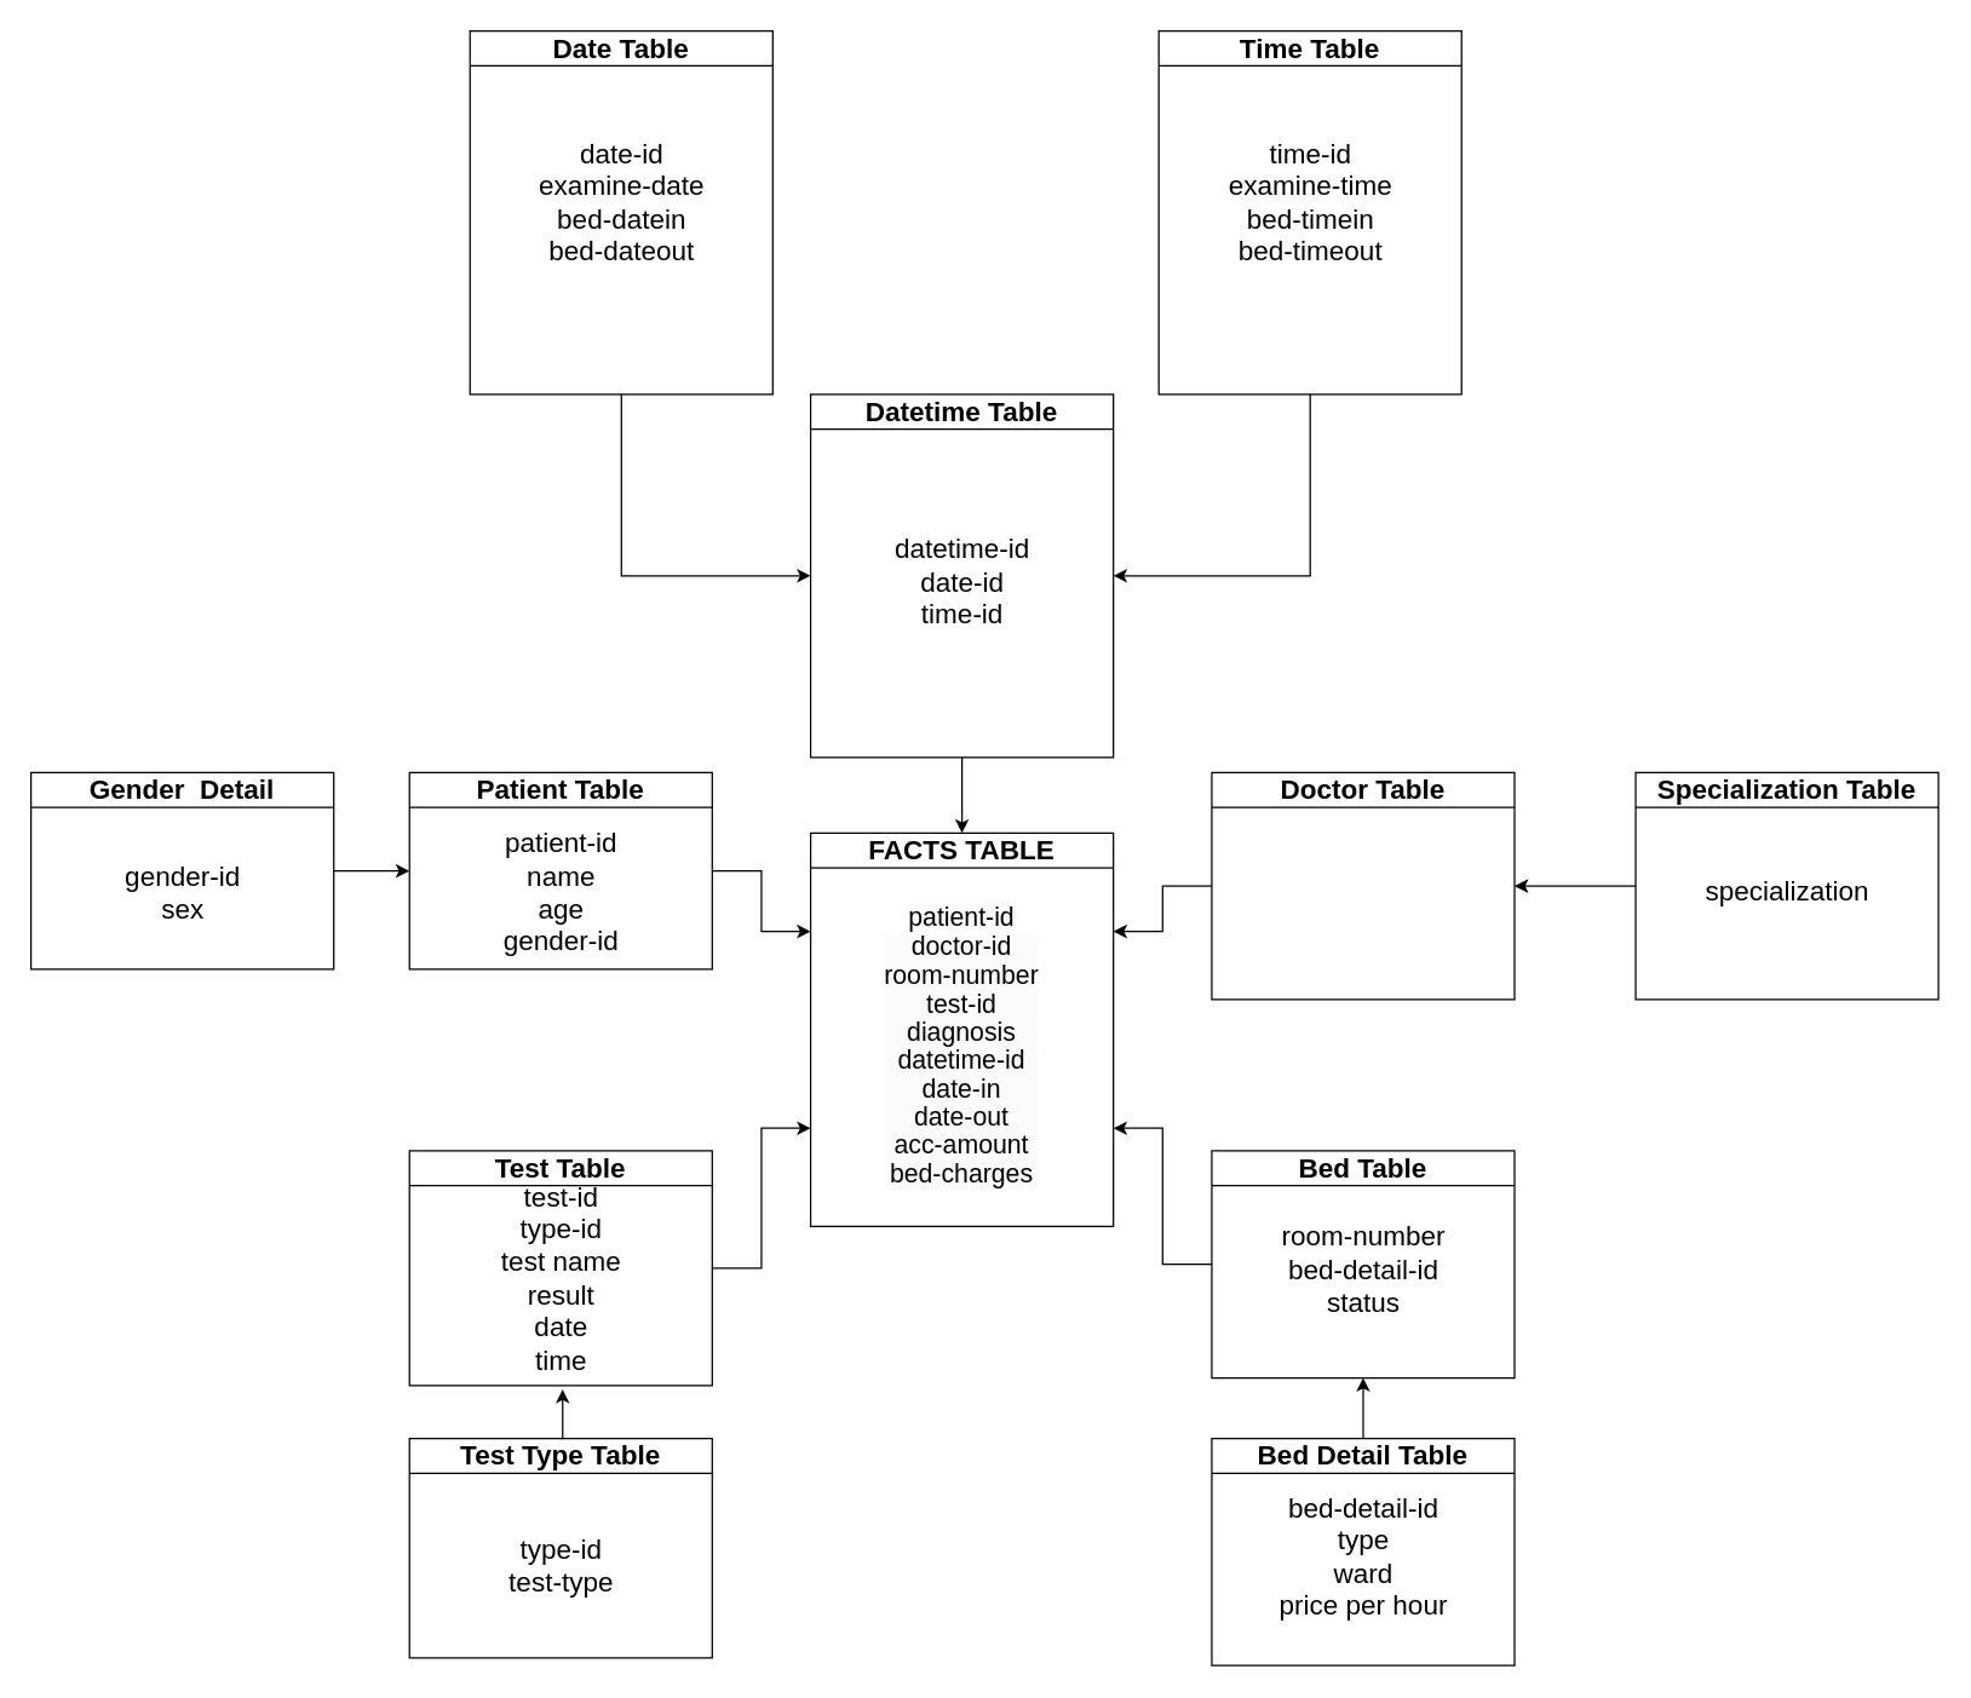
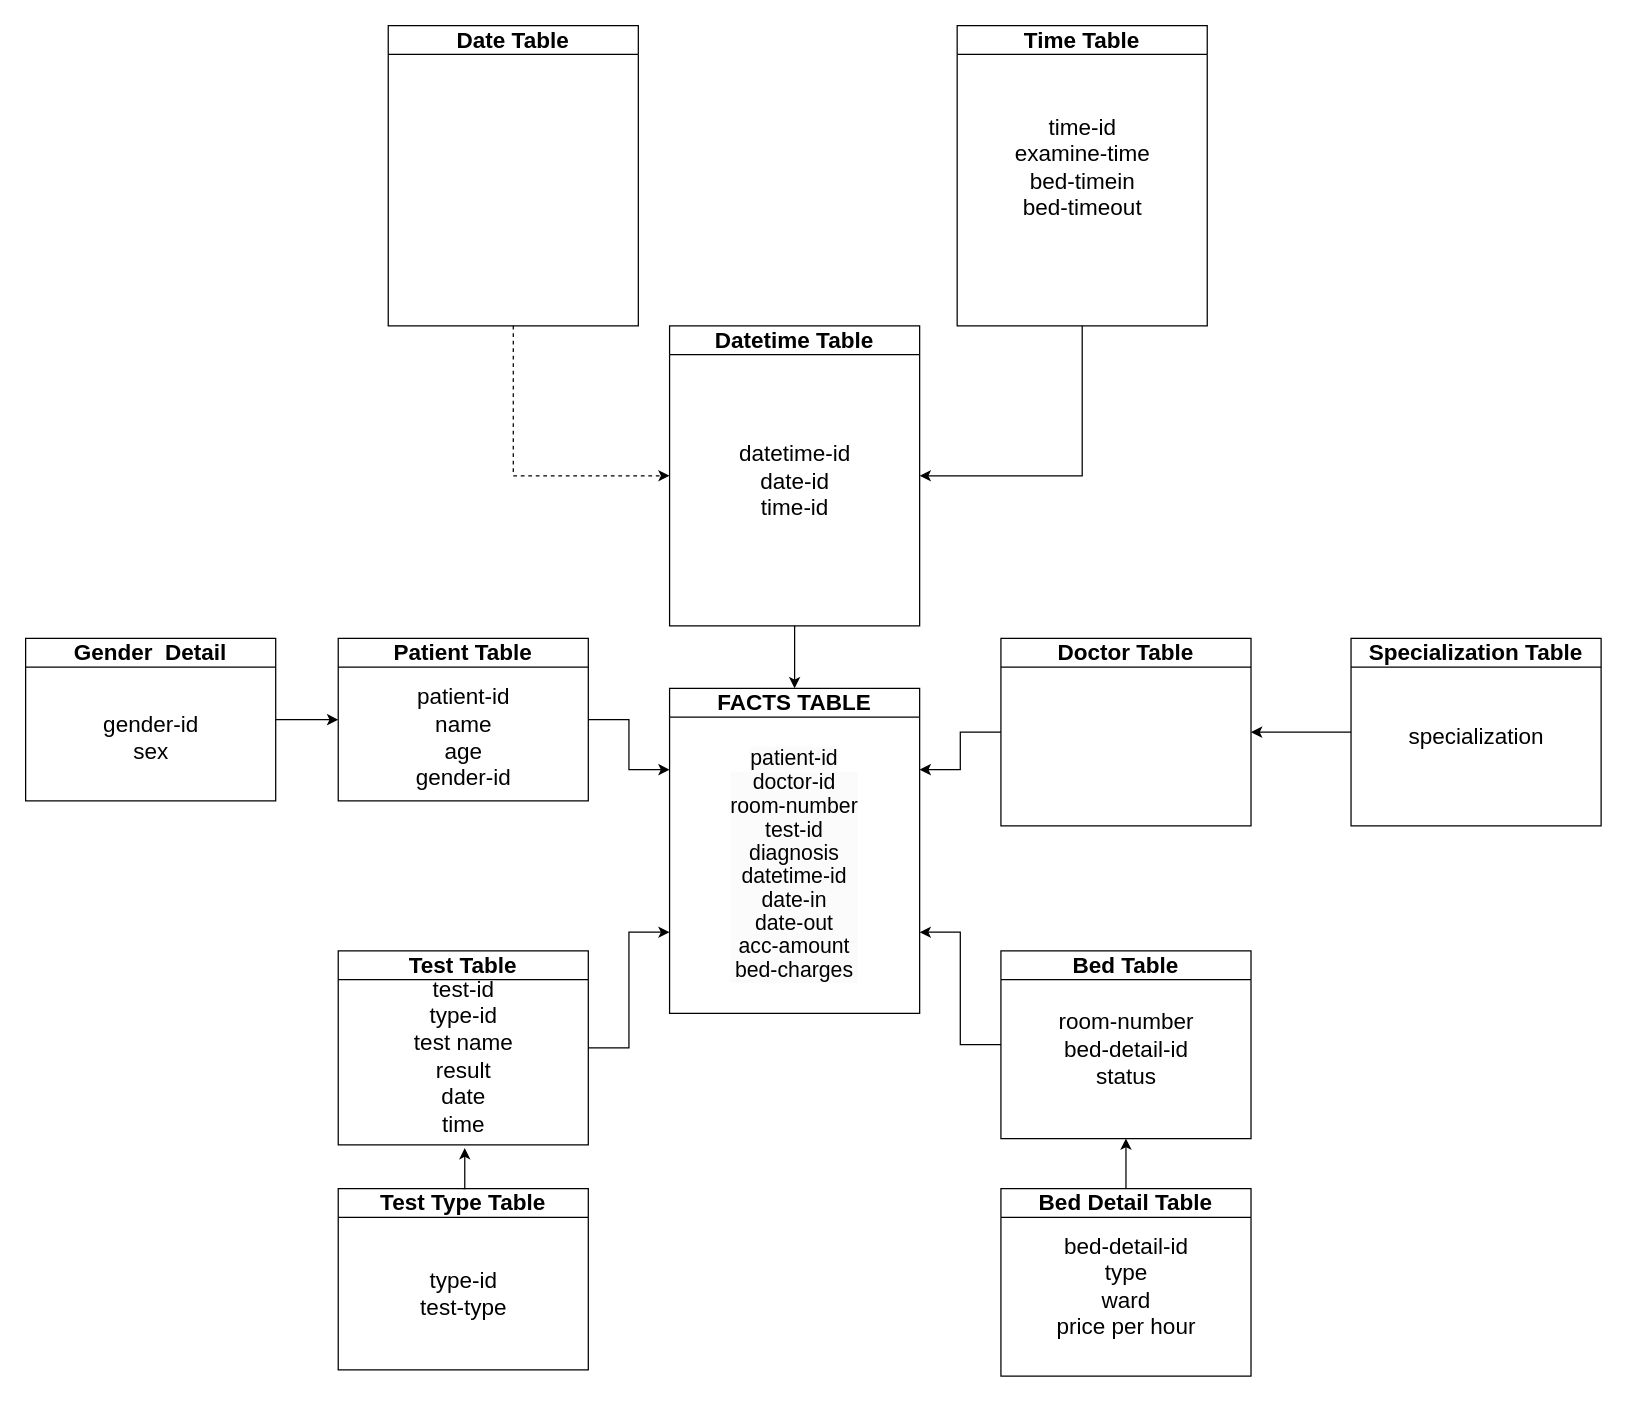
- <mxCell id="23" value="date-id&lt;div&gt;examine-date&lt;/div&gt;&lt;div&gt;bed-datein&lt;/div&gt;&lt;div&gt;bed-dateout&lt;/div&gt;&lt;div&gt;&lt;br&gt;&lt;/div&gt;" style="text;html=1;align=center;verticalAlign=middle;resizable=0;points=[];autosize=1;strokeColor=none;fillColor=none;fontSize=18;" vertex="1" parent="22"><mxGeometry x="35" y="65" width="130" height="120" as="geometry" /></mxCell>
- <mxCell id="21" style="edgeStyle=orthogonalEdgeStyle;rounded=0;orthogonalLoop=1;jettySize=auto;html=1;exitX=0.5;exitY=1;exitDx=0;exitDy=0;entryX=0;entryY=0.5;entryDx=0;entryDy=0;" edge="1" parent="1" source="22" target="16"><mxGeometry relative="1" as="geometry" /></mxCell>
+ <mxCell id="21" style="edgeStyle=orthogonalEdgeStyle;rounded=0;orthogonalLoop=1;jettySize=auto;html=1;exitX=0.5;exitY=1;exitDx=0;exitDy=0;entryX=0;entryY=0.5;entryDx=0;entryDy=0;dashed=1;" edge="1" parent="1" source="22" target="16"><mxGeometry relative="1" as="geometry" /></mxCell>
